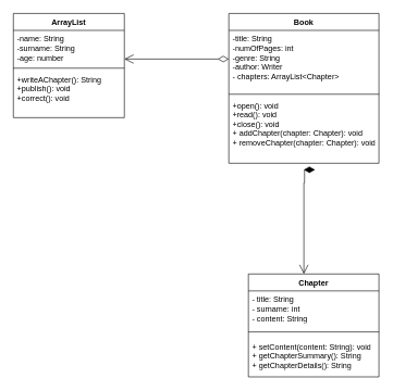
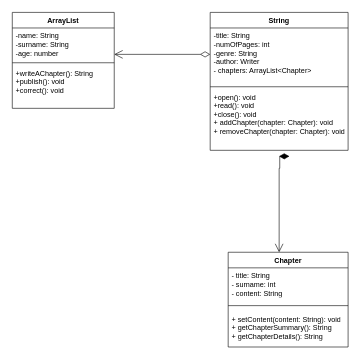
- <mxCell id="6" value="Book" style="swimlane;fontStyle=1;align=center;verticalAlign=top;childLayout=stackLayout;horizontal=1;startSize=26;horizontalStack=0;resizeParent=1;resizeParentMax=0;resizeLast=0;collapsible=1;marginBottom=0;whiteSpace=wrap;html=1;" parent="1" vertex="1"><mxGeometry x="350" y="20" width="230" height="230" as="geometry" /></mxCell>
+ <mxCell id="6" value="String" style="swimlane;fontStyle=1;align=center;verticalAlign=top;childLayout=stackLayout;horizontal=1;startSize=26;horizontalStack=0;resizeParent=1;resizeParentMax=0;resizeLast=0;collapsible=1;marginBottom=0;whiteSpace=wrap;html=1;" parent="1" vertex="1"><mxGeometry x="350" y="20" width="230" height="230" as="geometry" /></mxCell>
